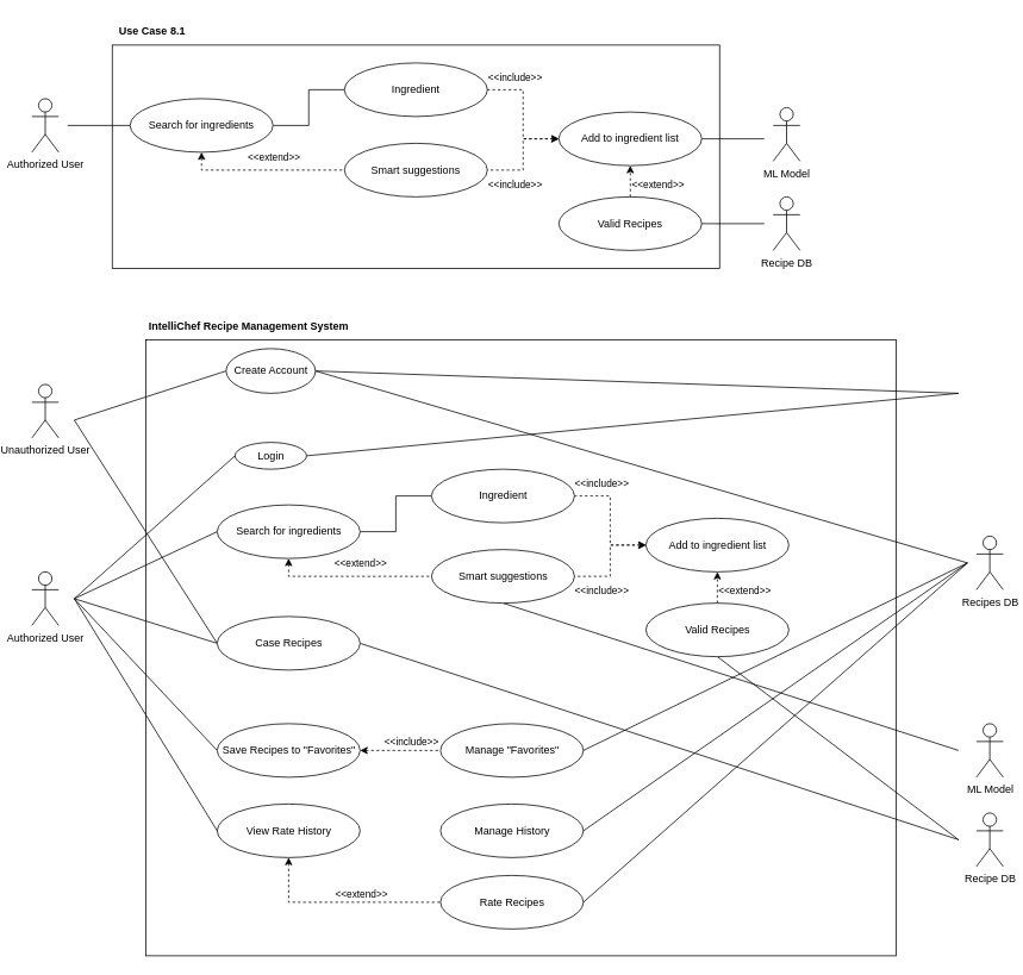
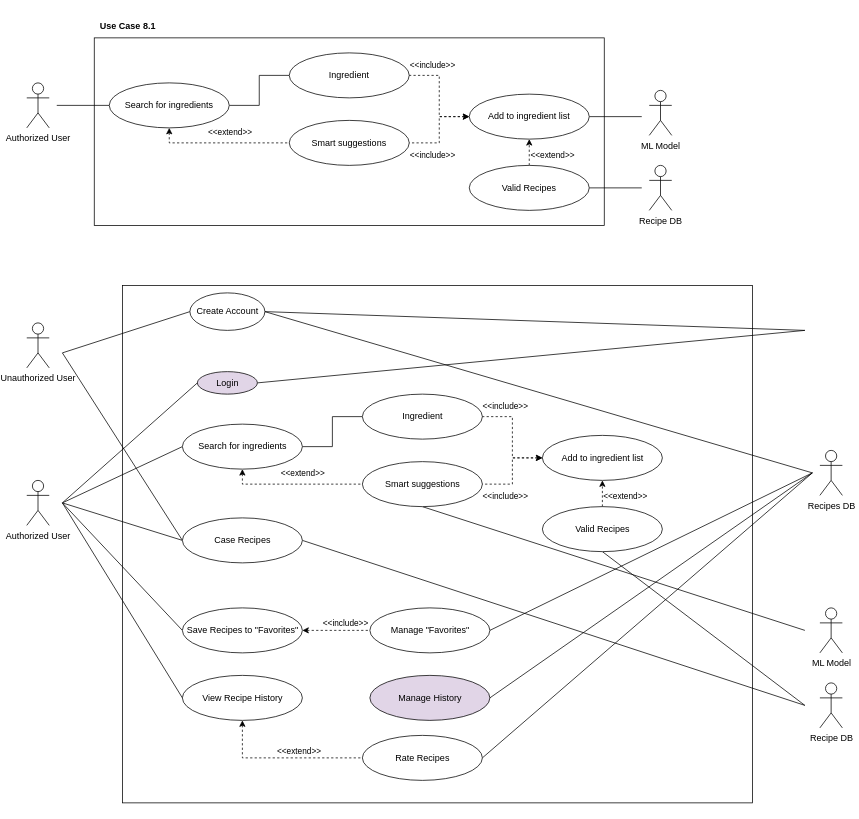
- <mxCell id="3" value="&lt;b&gt;IntelliChef Recipe Management System&lt;/b&gt;" style="text;strokeColor=none;align=center;fillColor=none;html=1;verticalAlign=middle;whiteSpace=wrap;rounded=0;" parent="1" vertex="1"><mxGeometry x="147.5" y="350" width="230" height="30" as="geometry" /></mxCell>
- <mxCell id="15" value="Login" style="ellipse;whiteSpace=wrap;html=1;" parent="1" vertex="1"><mxGeometry x="247.5" y="495" width="80" height="30" as="geometry" /></mxCell>
+ <mxCell id="15" value="Login" style="ellipse;whiteSpace=wrap;html=1;fillColor=#e1d5e7;" parent="1" vertex="1"><mxGeometry x="247.5" y="495" width="80" height="30" as="geometry" /></mxCell>
- <mxCell id="22" value="View Rate History" style="ellipse;whiteSpace=wrap;html=1;" parent="1" vertex="1"><mxGeometry x="227.5" y="900" width="160" height="60" as="geometry" /></mxCell>
+ <mxCell id="22" value="View Recipe History" style="ellipse;whiteSpace=wrap;html=1;" parent="1" vertex="1"><mxGeometry x="227.5" y="900" width="160" height="60" as="geometry" /></mxCell>
- <mxCell id="24" value="Manage History" style="ellipse;whiteSpace=wrap;html=1;" parent="1" vertex="1"><mxGeometry x="477.5" y="900" width="160" height="60" as="geometry" /></mxCell>
+ <mxCell id="24" value="Manage History" style="ellipse;whiteSpace=wrap;html=1;fillColor=#e1d5e7;" parent="1" vertex="1"><mxGeometry x="477.5" y="900" width="160" height="60" as="geometry" /></mxCell>
- <mxCell id="26" value="Rate Recipes" style="ellipse;whiteSpace=wrap;html=1;" parent="1" vertex="1"><mxGeometry x="477.5" y="980" width="160" height="60" as="geometry" /></mxCell>
+ <mxCell id="26" value="Rate Recipes" style="ellipse;whiteSpace=wrap;html=1;" parent="1" vertex="1"><mxGeometry x="467.5" y="980" width="160" height="60" as="geometry" /></mxCell>
